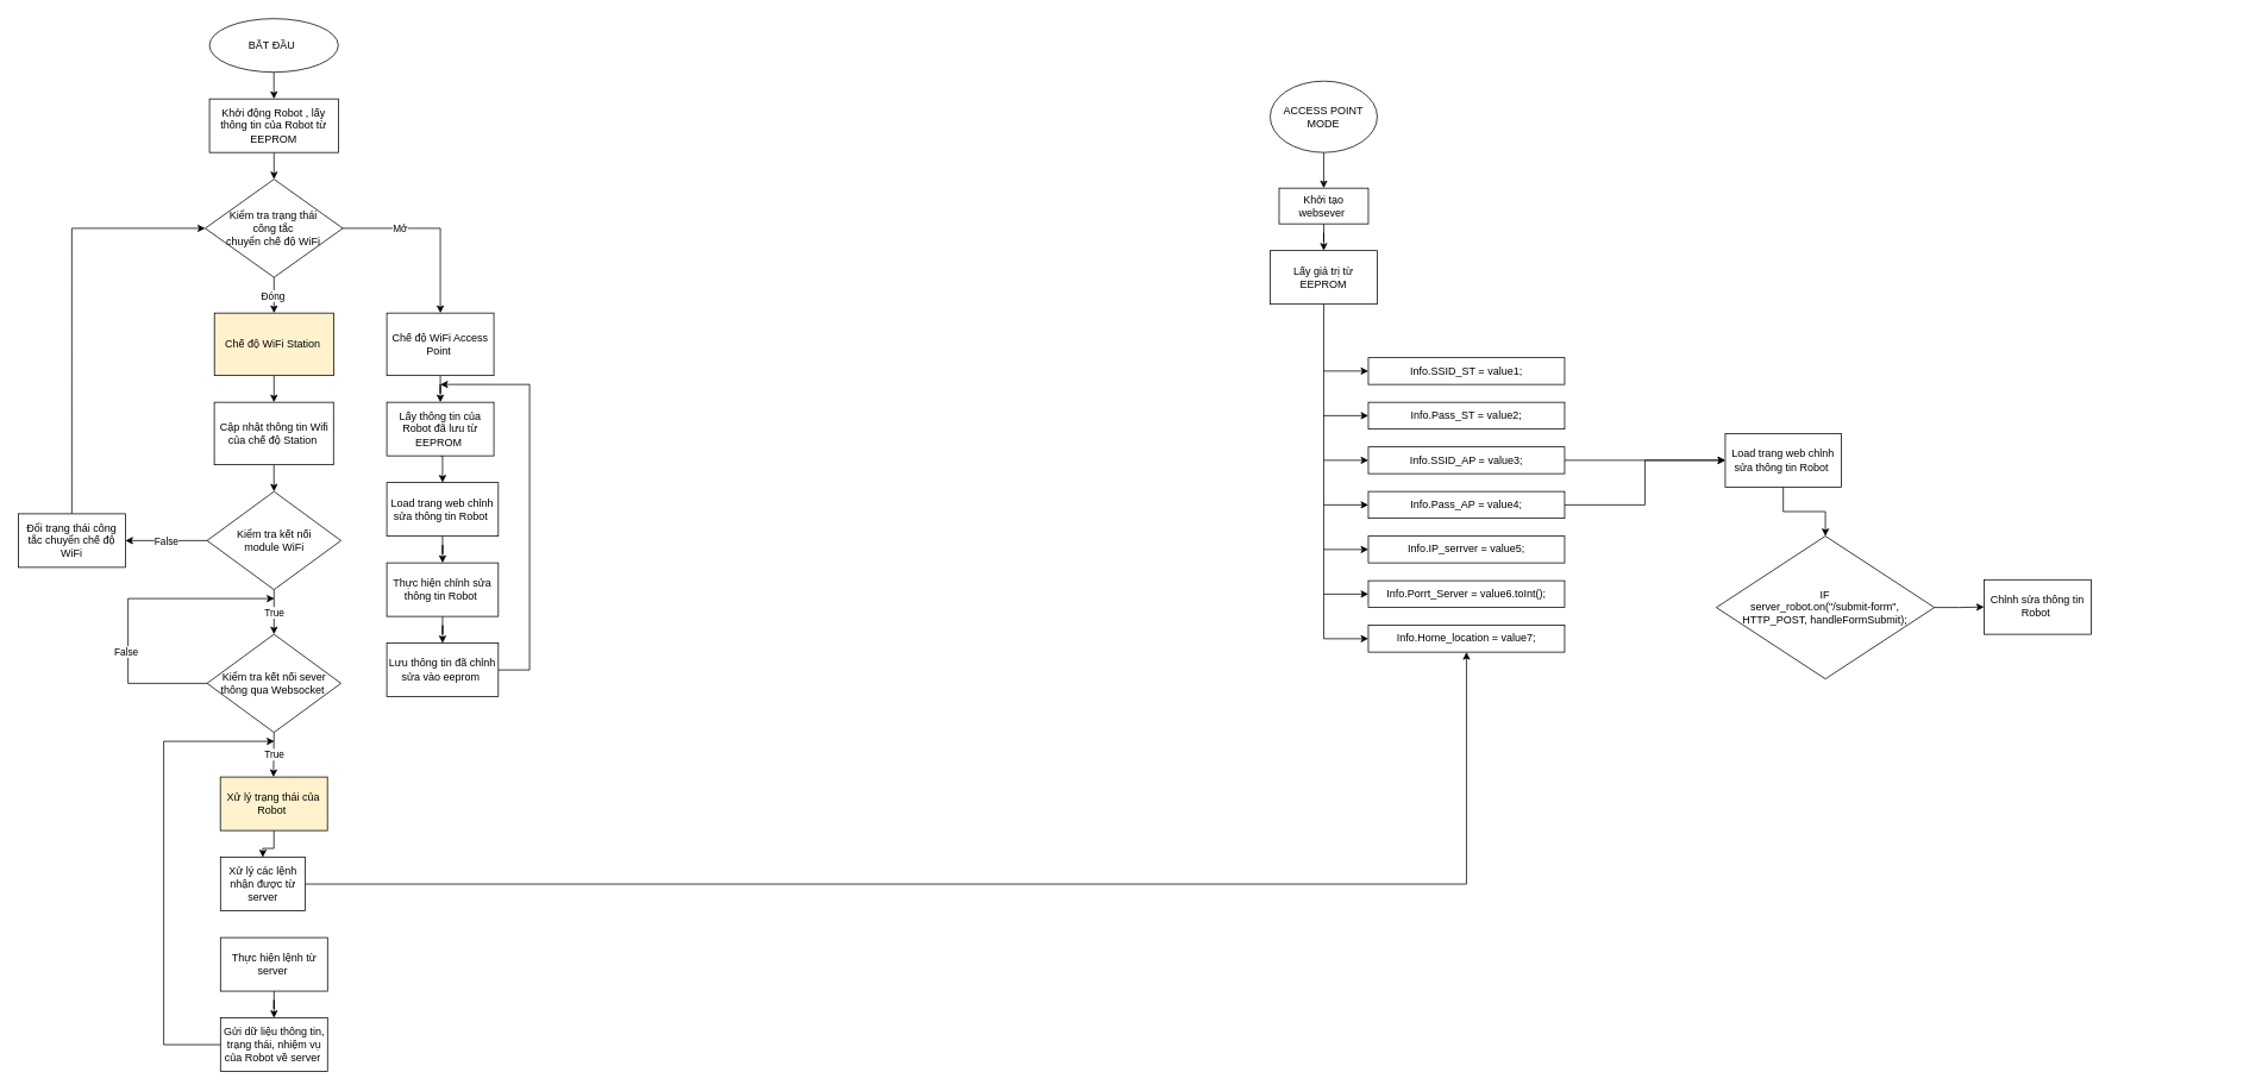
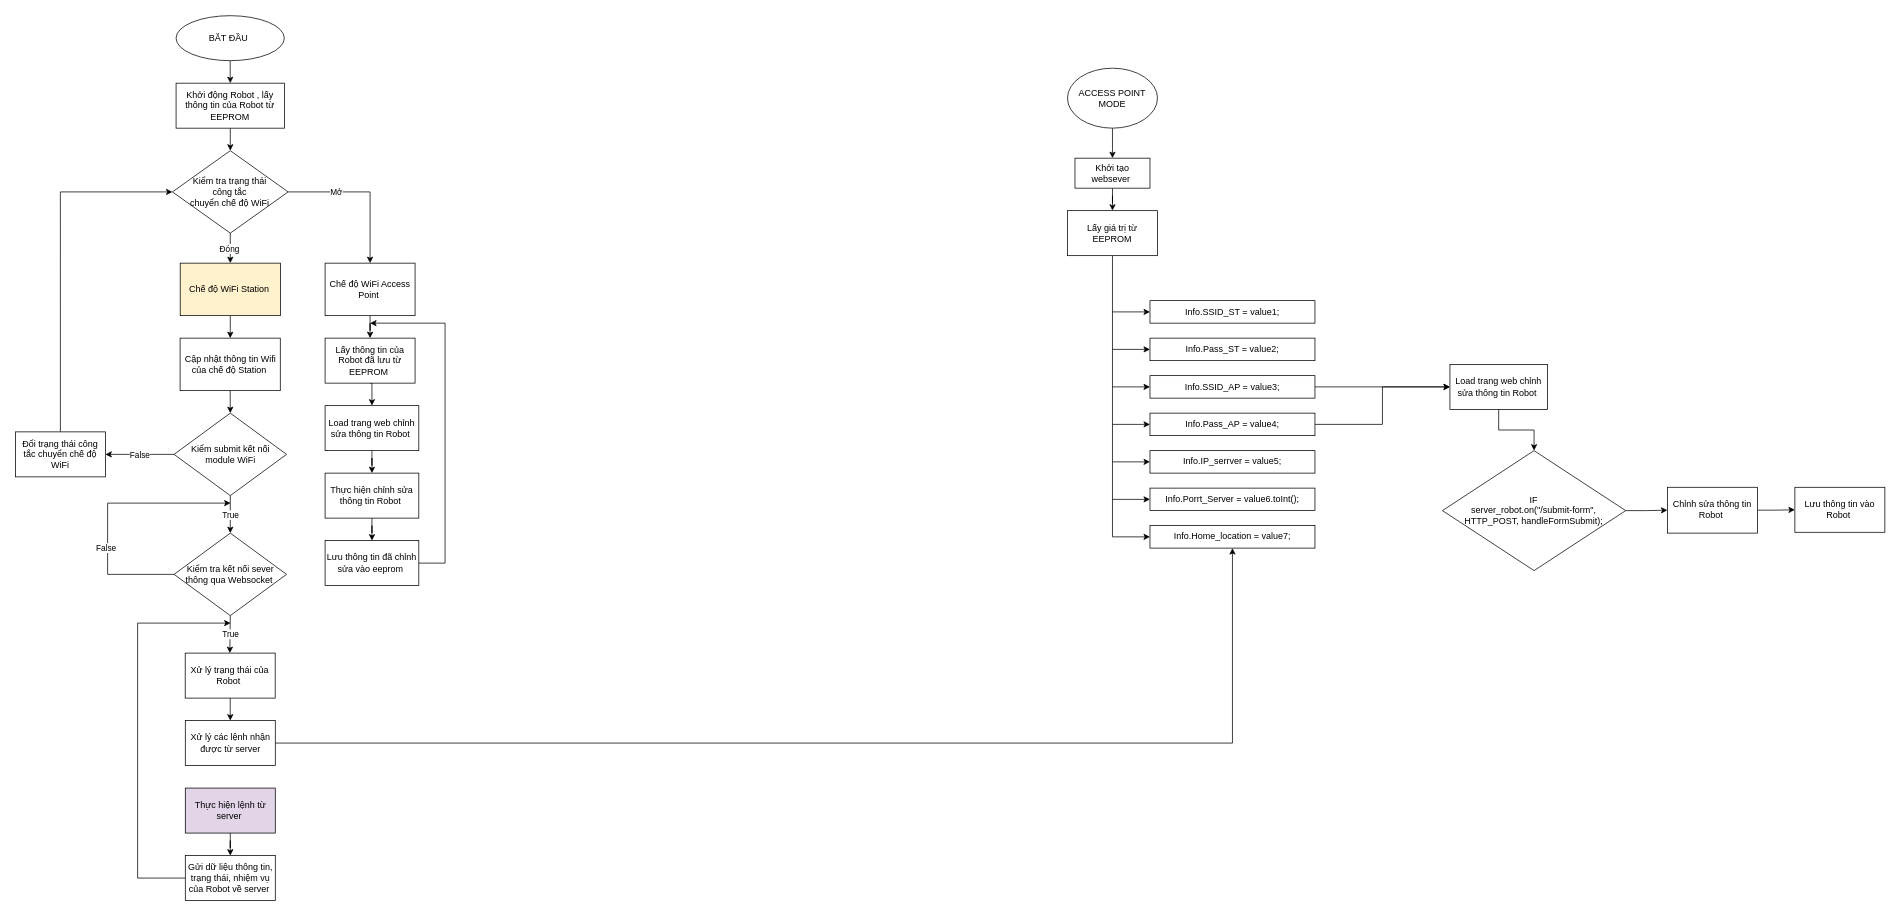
- <mxCell id="51" value="Kiểm tra kết nối &lt;br&gt;module WiFi" style="rhombus;whiteSpace=wrap;html=1;" vertex="1" parent="1"><mxGeometry x="231.6" y="550" width="150" height="110" as="geometry" /></mxCell>
+ <mxCell id="51" value="Kiểm submit kết nối &lt;br&gt;module WiFi" style="rhombus;whiteSpace=wrap;html=1;" vertex="1" parent="1"><mxGeometry x="231.6" y="550" width="150" height="110" as="geometry" /></mxCell>
+ <mxCell id="32" value="" style="edgeStyle=orthogonalEdgeStyle;rounded=0;orthogonalLoop=1;jettySize=auto;html=1;" edge="1" parent="1" source="33" target="34"><mxGeometry relative="1" as="geometry" /></mxCell>
+ <mxCell id="34" value="Lưu thông tin vào Robot&amp;nbsp;" style="whiteSpace=wrap;html=1;" vertex="1" parent="1"><mxGeometry x="2392.995" y="648.89" width="120" height="60" as="geometry" /></mxCell>
- <mxCell id="66" value="Xử lý trạng thái của Robot&amp;nbsp;" style="rounded=0;whiteSpace=wrap;html=1;fillColor=#fff2cc;" vertex="1" parent="1"><mxGeometry x="246.46" y="870" width="120" height="60" as="geometry" /></mxCell>
+ <mxCell id="66" value="Xử lý trạng thái của Robot&amp;nbsp;" style="rounded=0;whiteSpace=wrap;html=1;" vertex="1" parent="1"><mxGeometry x="246.46" y="870" width="120" height="60" as="geometry" /></mxCell>
- <mxCell id="68" value="Xử lý các lệnh nhận được từ server" style="rounded=0;whiteSpace=wrap;html=1;" vertex="1" parent="1"><mxGeometry x="246.6" y="960" width="95" height="60" as="geometry" /></mxCell>
+ <mxCell id="68" value="Xử lý các lệnh nhận được từ server" style="rounded=0;whiteSpace=wrap;html=1;" vertex="1" parent="1"><mxGeometry x="246.6" y="960" width="120" height="60" as="geometry" /></mxCell>
- <mxCell id="70" value="Thực hiện lệnh từ server&amp;nbsp;" style="rounded=0;whiteSpace=wrap;html=1;" vertex="1" parent="1"><mxGeometry x="246.6" y="1050" width="120" height="60" as="geometry" /></mxCell>
+ <mxCell id="70" value="Thực hiện lệnh từ server&amp;nbsp;" style="rounded=0;whiteSpace=wrap;html=1;fillColor=#e1d5e7;" vertex="1" parent="1"><mxGeometry x="246.6" y="1050" width="120" height="60" as="geometry" /></mxCell>
